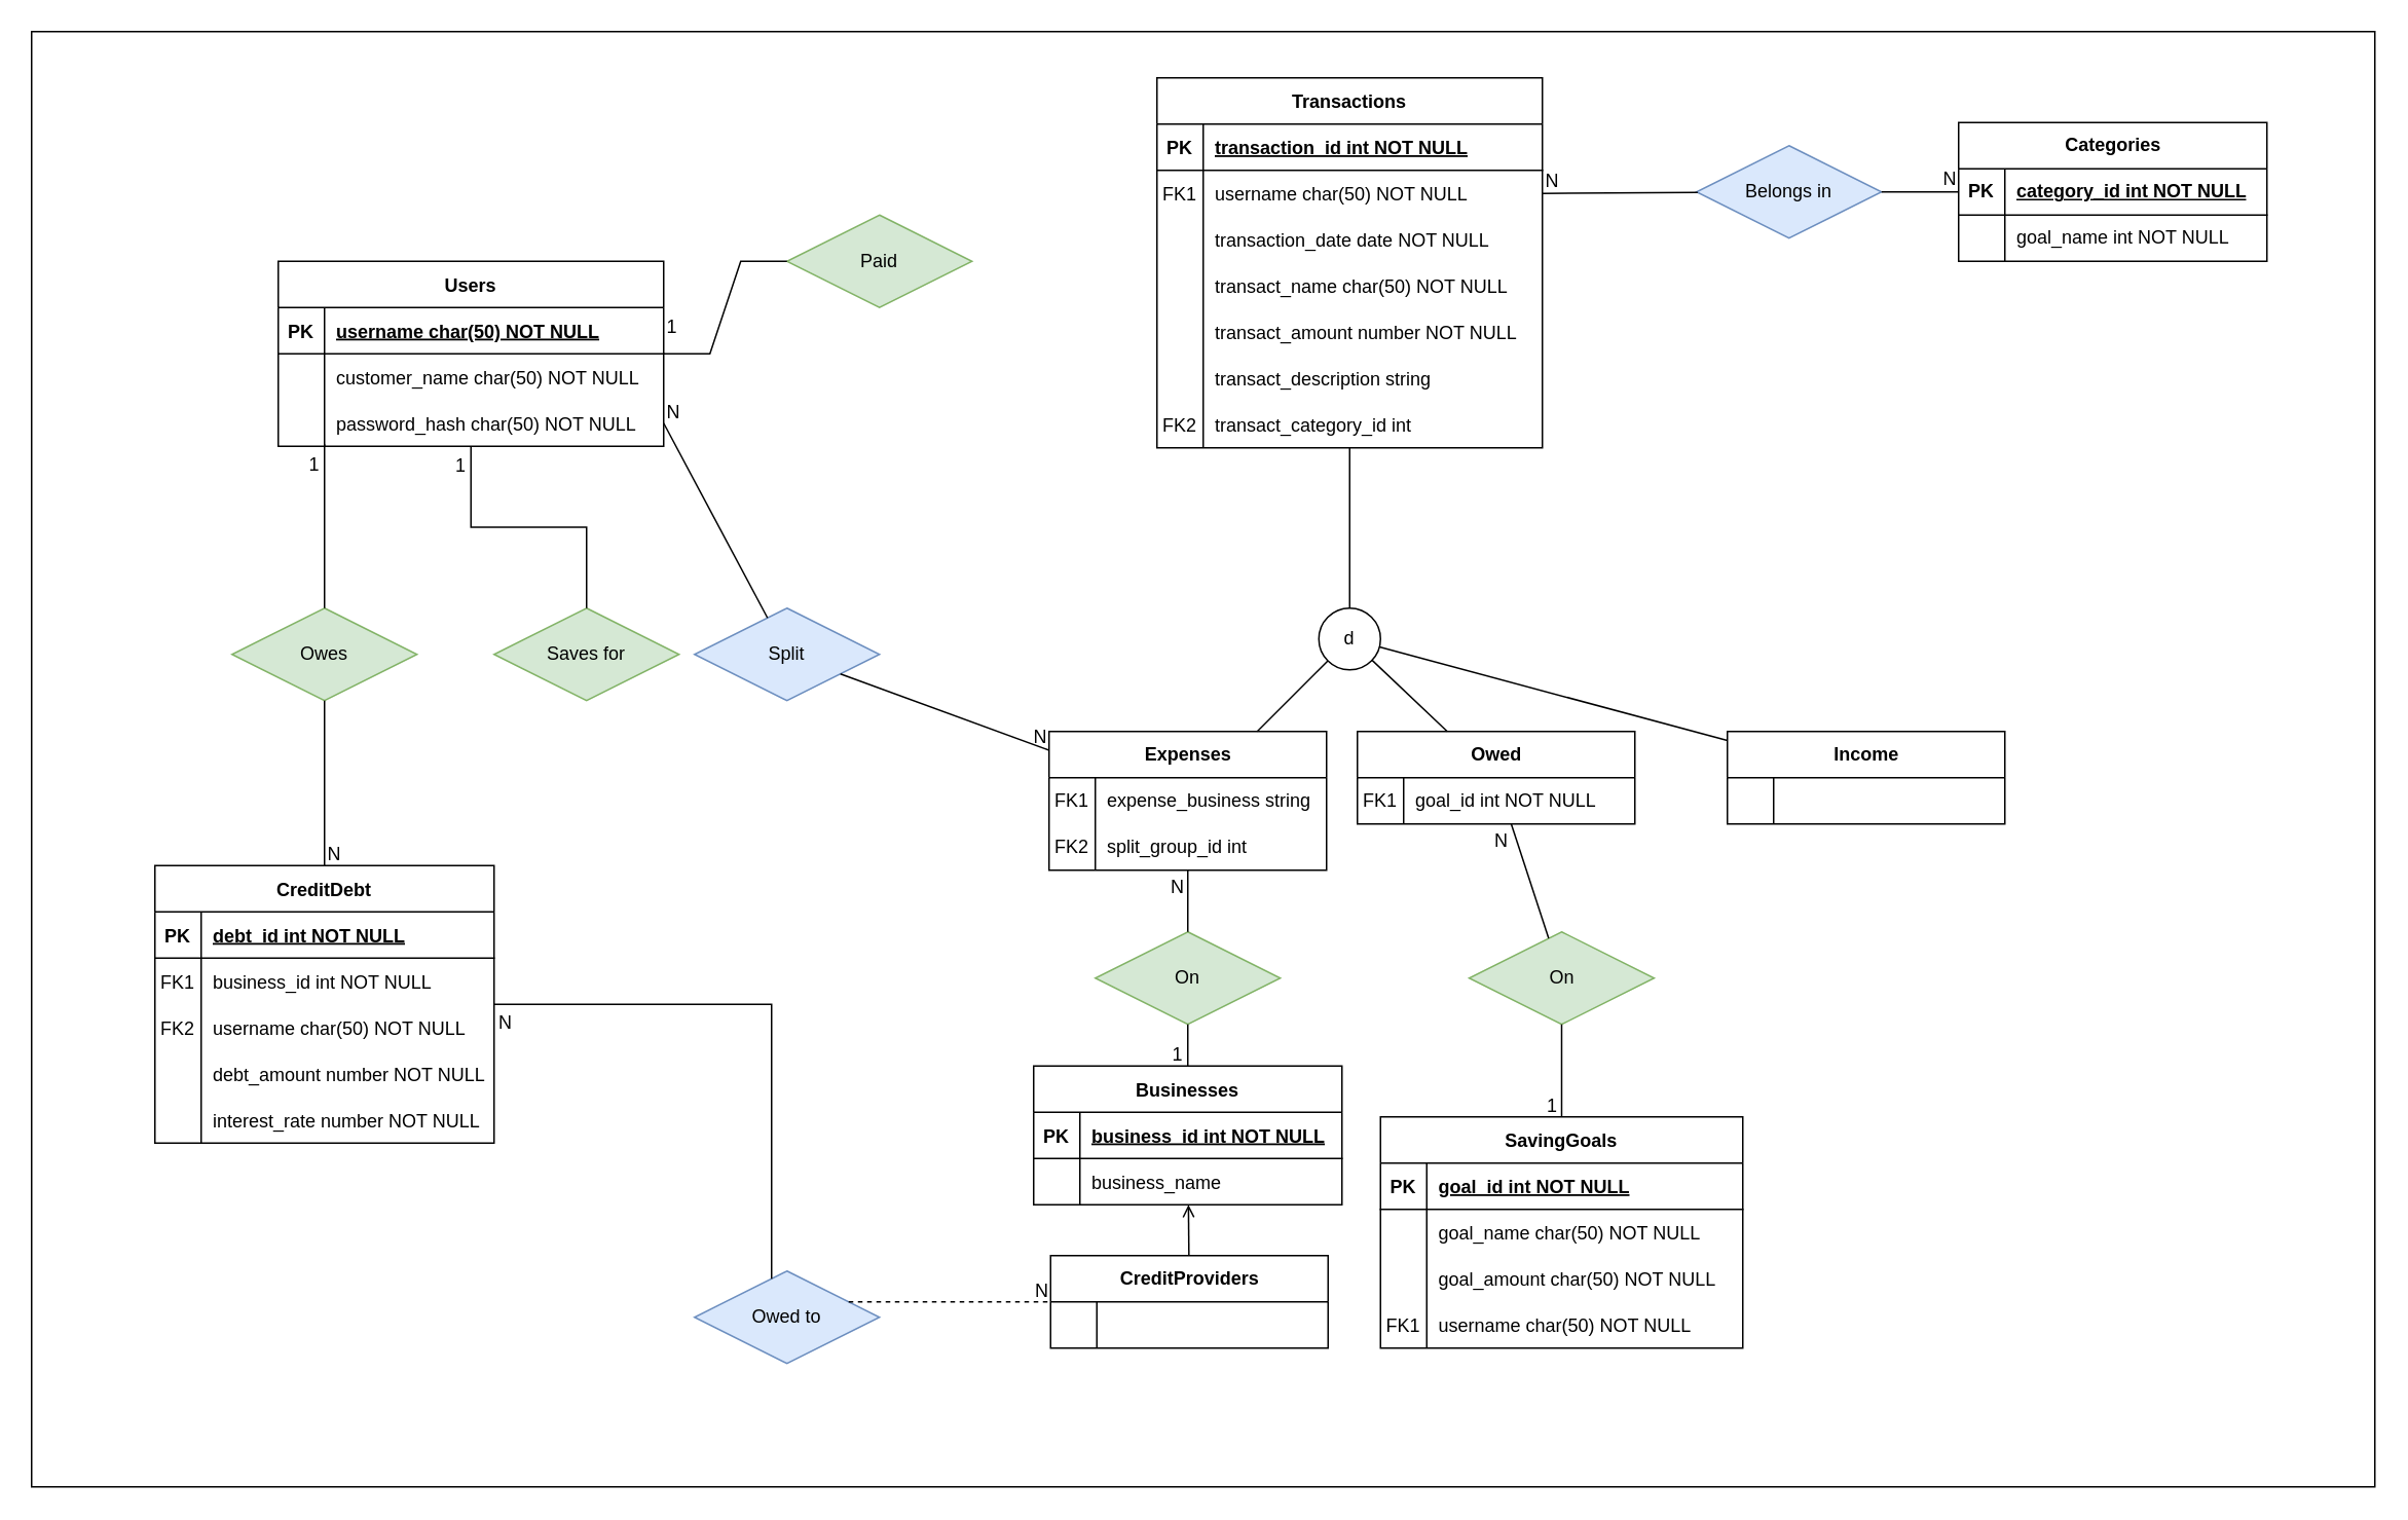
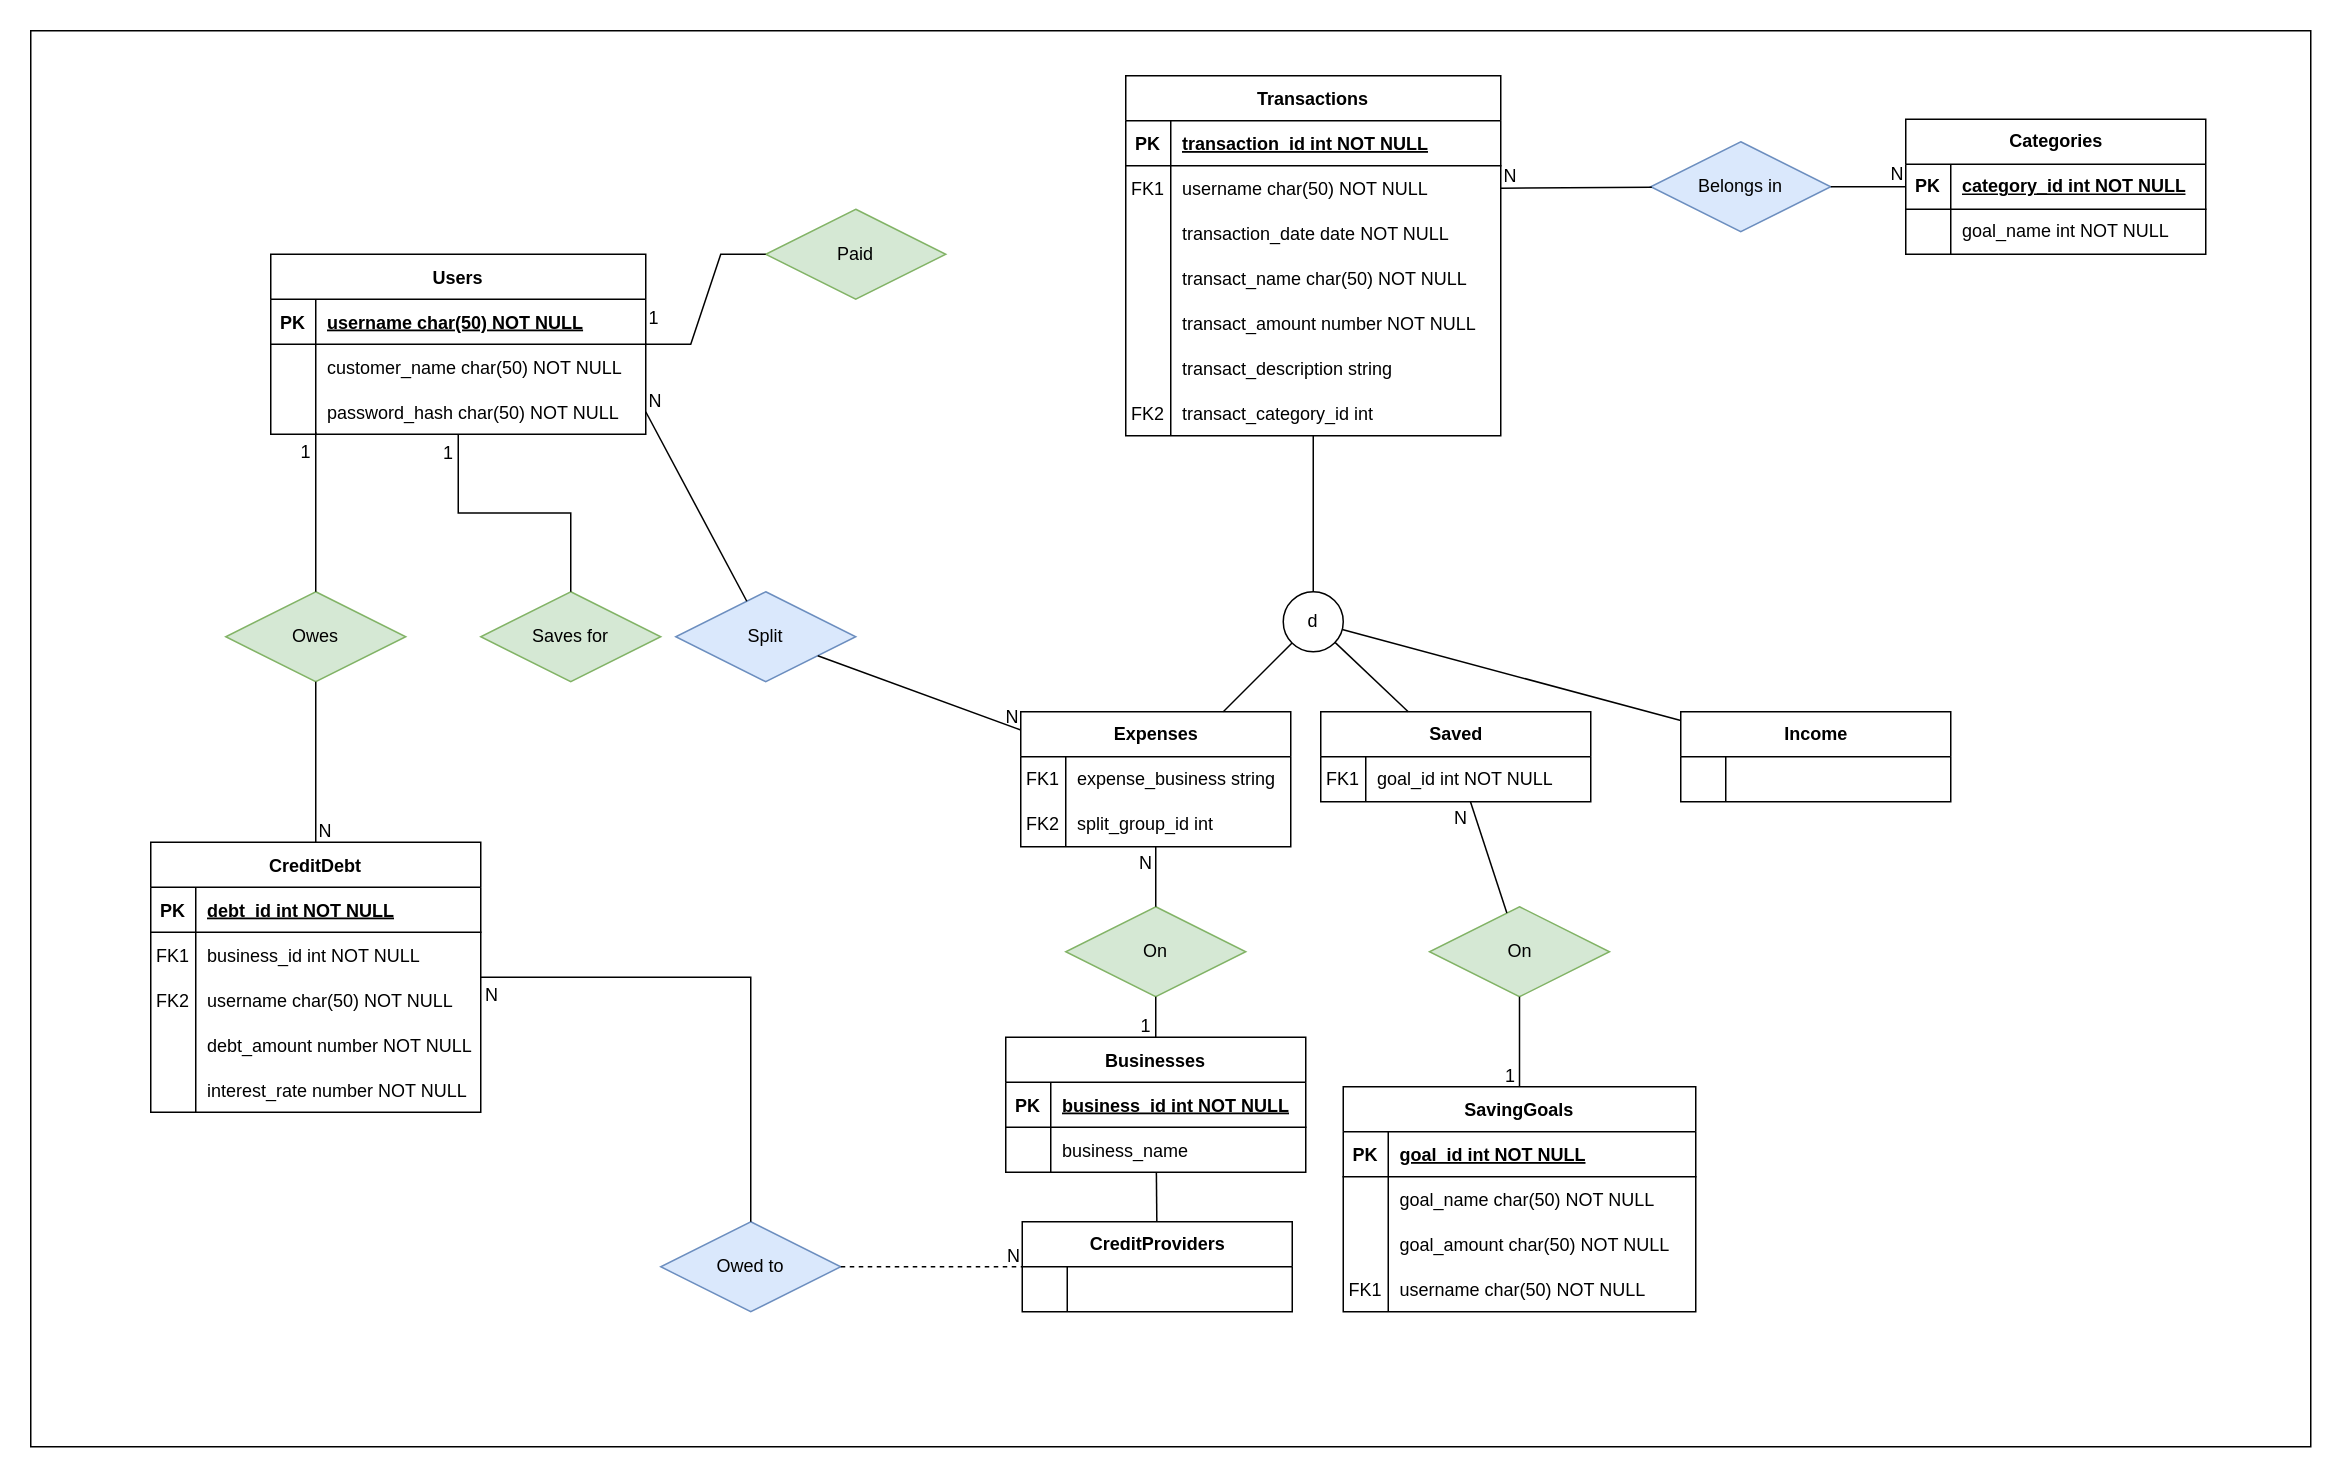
- <mxCell id="76" value="Owed" style="shape=table;startSize=30;container=1;collapsible=1;childLayout=tableLayout;fixedRows=1;rowLines=0;fontStyle=1;align=center;resizeLast=1;html=1;" vertex="1" parent="1"><mxGeometry x="880" y="474" width="180" height="60" as="geometry" /></mxCell>
+ <mxCell id="76" value="Saved" style="shape=table;startSize=30;container=1;collapsible=1;childLayout=tableLayout;fixedRows=1;rowLines=0;fontStyle=1;align=center;resizeLast=1;html=1;" vertex="1" parent="1"><mxGeometry x="880" y="474" width="180" height="60" as="geometry" /></mxCell>
- <mxCell id="129" value="" style="endArrow=open;html=1;rounded=0;" edge="1" parent="1" source="125" target="81"><mxGeometry width="50" height="50" relative="1" as="geometry"><mxPoint x="510" y="934" as="sourcePoint" /><mxPoint x="560" y="884" as="targetPoint" /></mxGeometry></mxCell>
+ <mxCell id="129" value="" style="endArrow=none;html=1;rounded=0;" edge="1" parent="1" source="125" target="81"><mxGeometry width="50" height="50" relative="1" as="geometry"><mxPoint x="510" y="934" as="sourcePoint" /><mxPoint x="560" y="884" as="targetPoint" /></mxGeometry></mxCell>
- <mxCell id="135" value="Owed to" style="shape=rhombus;perimeter=rhombusPerimeter;whiteSpace=wrap;html=1;align=center;fillColor=#dae8fc;strokeColor=#6c8ebf;" vertex="1" parent="1"><mxGeometry x="450" y="824" width="120" height="60" as="geometry" /></mxCell>
+ <mxCell id="135" value="Owed to" style="shape=rhombus;perimeter=rhombusPerimeter;whiteSpace=wrap;html=1;align=center;fillColor=#dae8fc;strokeColor=#6c8ebf;" vertex="1" parent="1"><mxGeometry x="440" y="814" width="120" height="60" as="geometry" /></mxCell>
